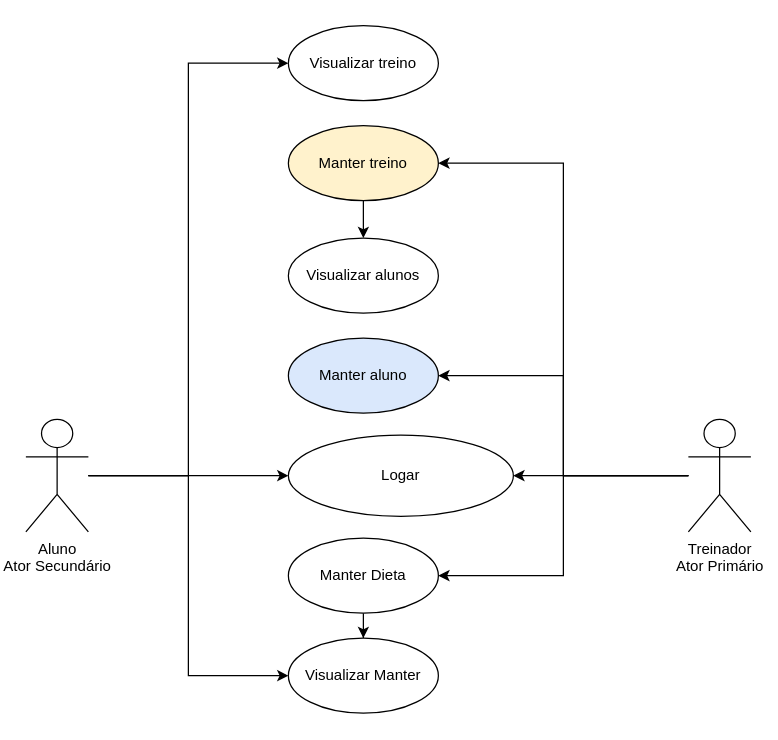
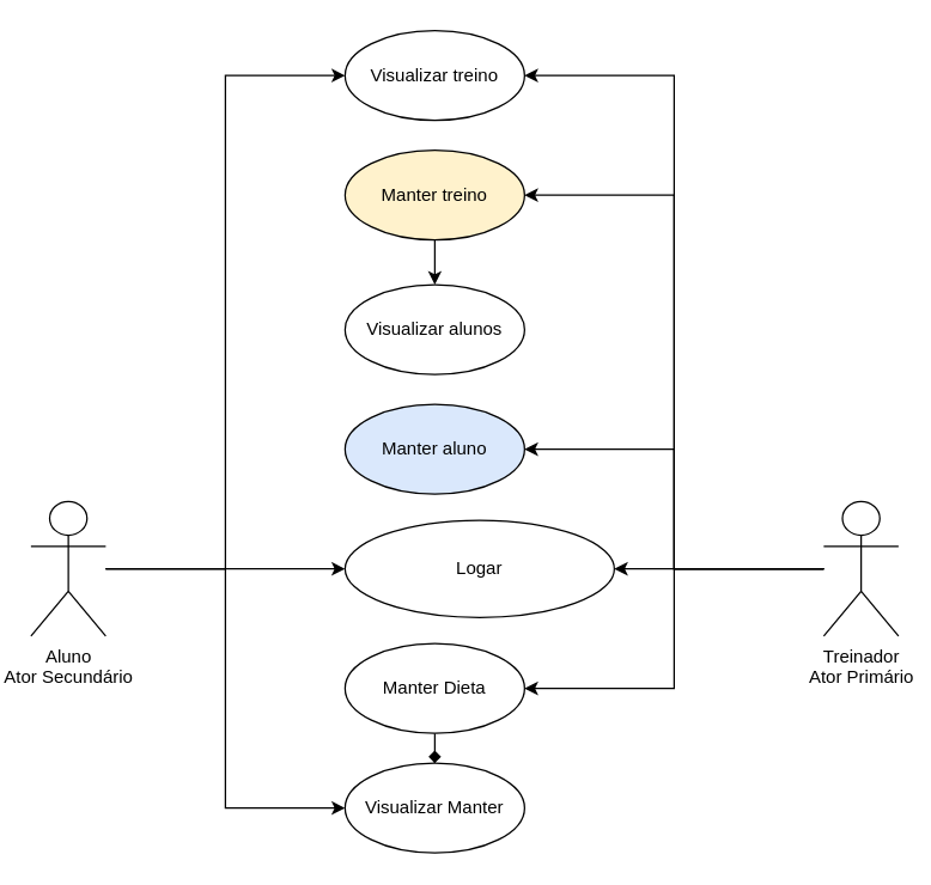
+ <mxCell id="6" style="edgeStyle=orthogonalEdgeStyle;rounded=0;orthogonalLoop=1;jettySize=auto;html=1;entryX=1;entryY=0.5;entryDx=0;entryDy=0;" edge="1" parent="1" source="11" target="12"><mxGeometry relative="1" as="geometry" /></mxCell>
- <mxCell id="18" style="edgeStyle=orthogonalEdgeStyle;rounded=0;orthogonalLoop=1;jettySize=auto;html=1;" edge="1" parent="1" source="19" target="20"><mxGeometry relative="1" as="geometry" /></mxCell>
+ <mxCell id="18" style="edgeStyle=orthogonalEdgeStyle;rounded=0;orthogonalLoop=1;jettySize=auto;html=1;endArrow=diamond;" edge="1" parent="1" source="19" target="20"><mxGeometry relative="1" as="geometry" /></mxCell>
